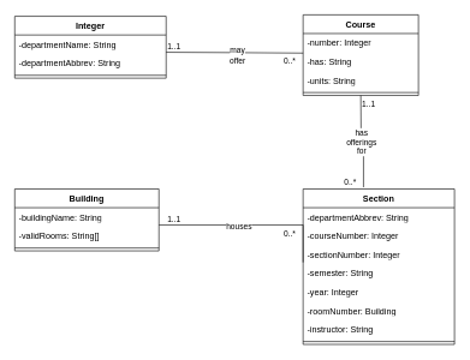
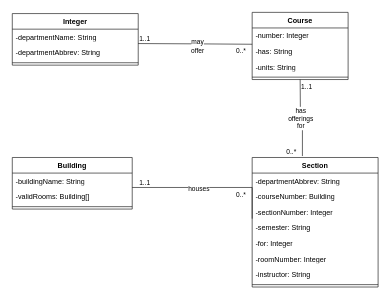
- <mxCell id="13" value="-validRooms: String[]" style="text;strokeColor=none;fillColor=none;align=left;verticalAlign=top;spacingLeft=4;spacingRight=4;overflow=hidden;rotatable=0;points=[[0,0.5],[1,0.5]];portConstraint=eastwest;whiteSpace=wrap;html=1;" vertex="1" parent="11"><mxGeometry y="52" width="200" height="26" as="geometry" /></mxCell>
+ <mxCell id="13" value="-validRooms: Building[]" style="text;strokeColor=none;fillColor=none;align=left;verticalAlign=top;spacingLeft=4;spacingRight=4;overflow=hidden;rotatable=0;points=[[0,0.5],[1,0.5]];portConstraint=eastwest;whiteSpace=wrap;html=1;" vertex="1" parent="11"><mxGeometry y="52" width="200" height="26" as="geometry" /></mxCell>
- <mxCell id="17" value="-courseNumber: Integer" style="text;strokeColor=none;fillColor=none;align=left;verticalAlign=top;spacingLeft=4;spacingRight=4;overflow=hidden;rotatable=0;points=[[0,0.5],[1,0.5]];portConstraint=eastwest;whiteSpace=wrap;html=1;" vertex="1" parent="15"><mxGeometry y="52" width="210" height="26" as="geometry" /></mxCell>
+ <mxCell id="17" value="-courseNumber: Building" style="text;strokeColor=none;fillColor=none;align=left;verticalAlign=top;spacingLeft=4;spacingRight=4;overflow=hidden;rotatable=0;points=[[0,0.5],[1,0.5]];portConstraint=eastwest;whiteSpace=wrap;html=1;" vertex="1" parent="15"><mxGeometry y="52" width="210" height="26" as="geometry" /></mxCell>
- <mxCell id="20" value="-year: Integer" style="text;strokeColor=none;fillColor=none;align=left;verticalAlign=top;spacingLeft=4;spacingRight=4;overflow=hidden;rotatable=0;points=[[0,0.5],[1,0.5]];portConstraint=eastwest;whiteSpace=wrap;html=1;" vertex="1" parent="15"><mxGeometry y="130" width="210" height="26" as="geometry" /></mxCell>
+ <mxCell id="20" value="-for: Integer" style="text;strokeColor=none;fillColor=none;align=left;verticalAlign=top;spacingLeft=4;spacingRight=4;overflow=hidden;rotatable=0;points=[[0,0.5],[1,0.5]];portConstraint=eastwest;whiteSpace=wrap;html=1;" vertex="1" parent="15"><mxGeometry y="130" width="210" height="26" as="geometry" /></mxCell>
- <mxCell id="21" value="-roomNumber: Building" style="text;strokeColor=none;fillColor=none;align=left;verticalAlign=top;spacingLeft=4;spacingRight=4;overflow=hidden;rotatable=0;points=[[0,0.5],[1,0.5]];portConstraint=eastwest;whiteSpace=wrap;html=1;" vertex="1" parent="15"><mxGeometry y="156" width="210" height="26" as="geometry" /></mxCell>
+ <mxCell id="21" value="-roomNumber: Integer" style="text;strokeColor=none;fillColor=none;align=left;verticalAlign=top;spacingLeft=4;spacingRight=4;overflow=hidden;rotatable=0;points=[[0,0.5],[1,0.5]];portConstraint=eastwest;whiteSpace=wrap;html=1;" vertex="1" parent="15"><mxGeometry y="156" width="210" height="26" as="geometry" /></mxCell>
